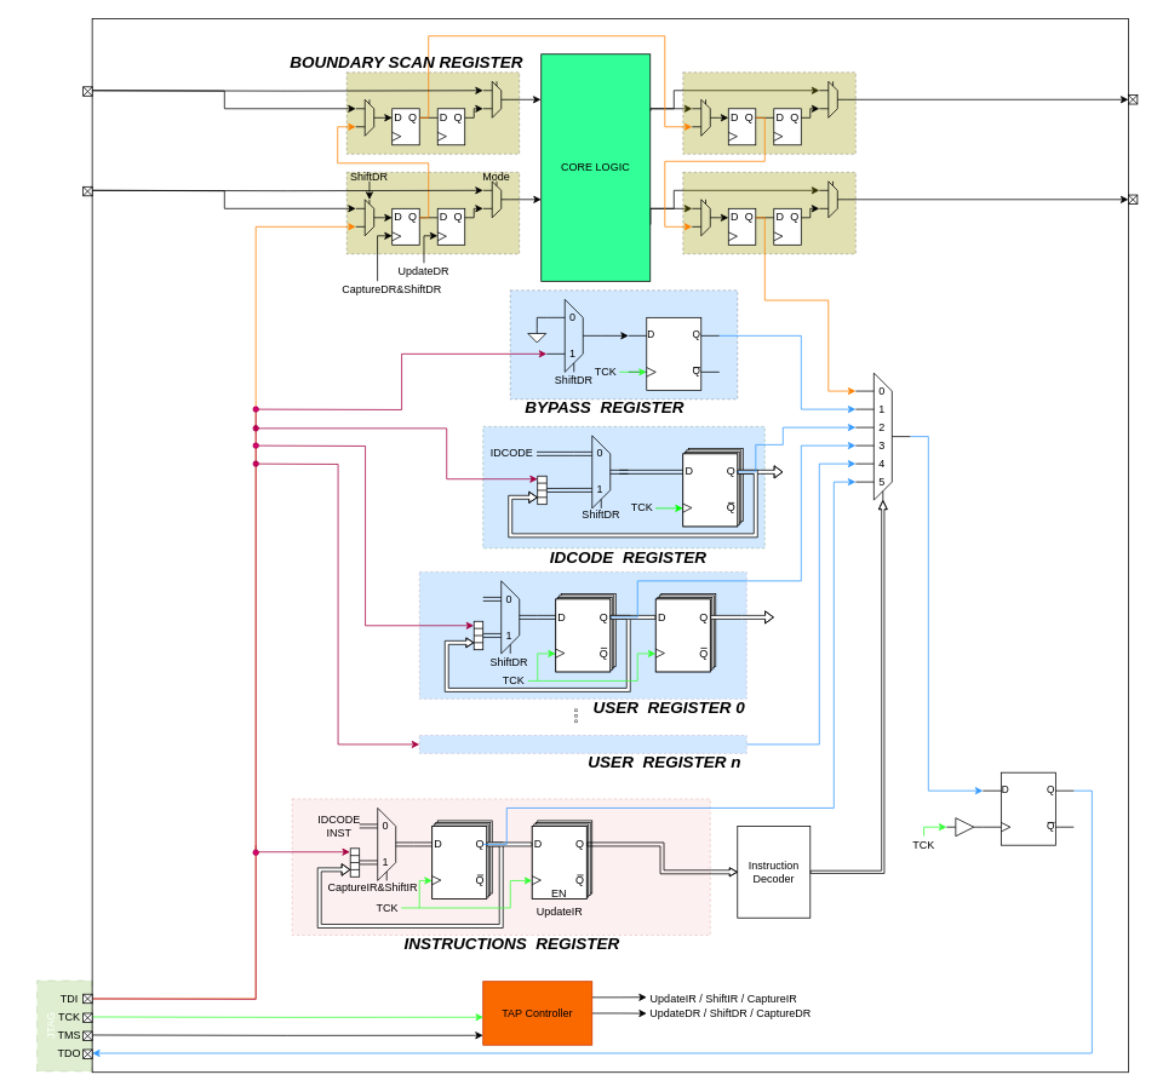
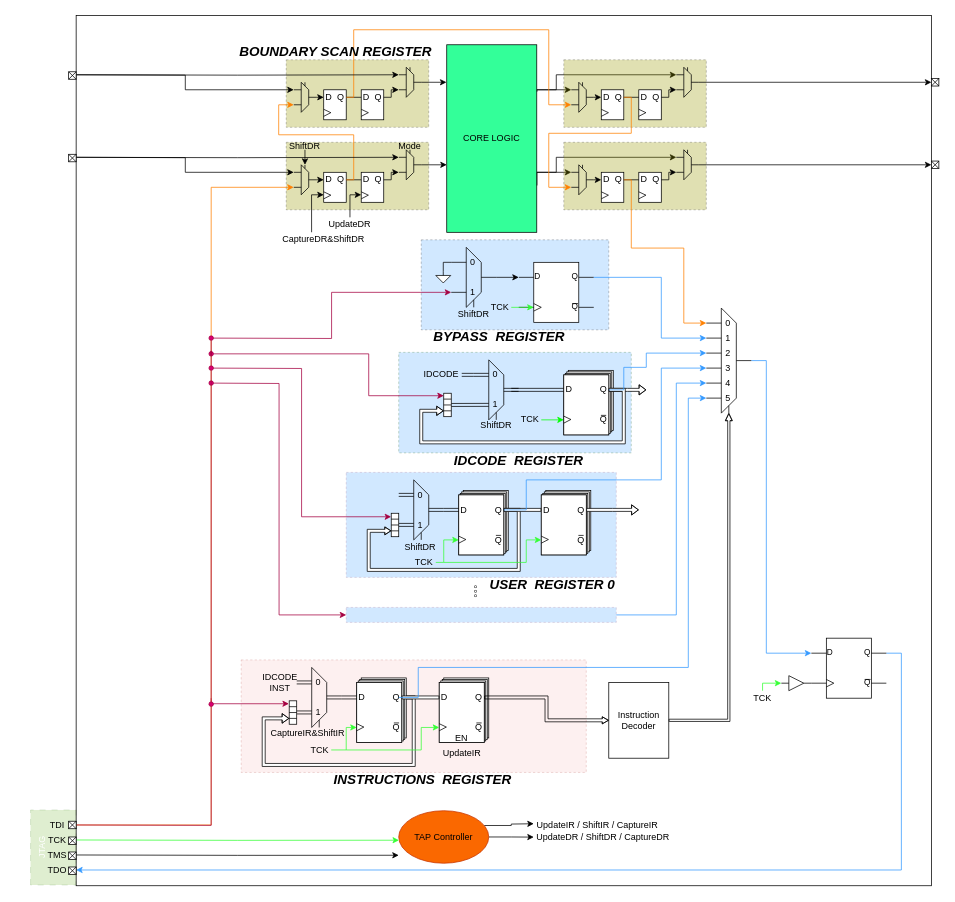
- <mxCell id="353" value="IDCODE" style="text;strokeColor=none;align=center;fillColor=none;html=1;verticalAlign=middle;whiteSpace=wrap;rounded=0;" parent="1" vertex="1"><mxGeometry x="536" y="489" width="54" height="20" as="geometry" /></mxCell>
+ <mxCell id="353" value="IDCODE" style="text;strokeColor=none;align=center;fillColor=none;html=1;verticalAlign=middle;whiteSpace=wrap;rounded=0;" parent="1" vertex="1"><mxGeometry x="561" y="489" width="54" height="20" as="geometry" /></mxCell>
- <mxCell id="340" value="&lt;i&gt;&lt;font style=&quot;font-size: 18px;&quot;&gt;&lt;b&gt;USER&amp;nbsp; REGISTER n&lt;/b&gt;&lt;/font&gt;&lt;/i&gt;" style="text;strokeColor=none;align=center;fillColor=none;html=1;verticalAlign=middle;whiteSpace=wrap;rounded=0;" parent="1" vertex="1"><mxGeometry x="641" y="829" width="180" height="20" as="geometry" /></mxCell>
- <mxCell id="149" value="TAP Controller" style="rounded=0;whiteSpace=wrap;html=1;fillColor=#fa6800;strokeColor=#C73500;fontColor=#000000;" parent="1" vertex="1"><mxGeometry x="531" y="1080" width="120" height="70" as="geometry" /></mxCell>
+ <mxCell id="149" value="TAP Controller" style="ellipse;whiteSpace=wrap;html=1;fillColor=#fa6800;strokeColor=#C73500;fontColor=#000000;" parent="1" vertex="1"><mxGeometry x="531" y="1080" width="120" height="70" as="geometry" /></mxCell>
